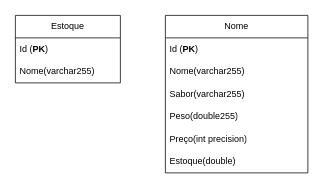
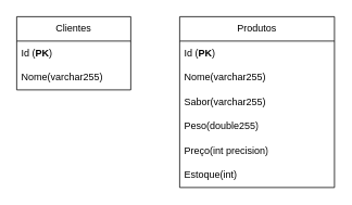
- <mxCell id="2" value="Estoque" style="swimlane;fontStyle=0;childLayout=stackLayout;horizontal=1;startSize=30;horizontalStack=0;resizeParent=1;resizeParentMax=0;resizeLast=0;collapsible=1;marginBottom=0;whiteSpace=wrap;html=1;" vertex="1" parent="1"><mxGeometry x="20" y="20" width="140" height="90" as="geometry" /></mxCell>
+ <mxCell id="2" value="Clientes" style="swimlane;fontStyle=0;childLayout=stackLayout;horizontal=1;startSize=30;horizontalStack=0;resizeParent=1;resizeParentMax=0;resizeLast=0;collapsible=1;marginBottom=0;whiteSpace=wrap;html=1;" vertex="1" parent="1"><mxGeometry x="20" y="20" width="140" height="90" as="geometry" /></mxCell>
- <mxCell id="5" value="Nome" style="swimlane;fontStyle=0;childLayout=stackLayout;horizontal=1;startSize=30;horizontalStack=0;resizeParent=1;resizeParentMax=0;resizeLast=0;collapsible=1;marginBottom=0;whiteSpace=wrap;html=1;" vertex="1" parent="1"><mxGeometry x="220" y="20" width="190" height="210" as="geometry" /></mxCell>
+ <mxCell id="5" value="Produtos" style="swimlane;fontStyle=0;childLayout=stackLayout;horizontal=1;startSize=30;horizontalStack=0;resizeParent=1;resizeParentMax=0;resizeLast=0;collapsible=1;marginBottom=0;whiteSpace=wrap;html=1;" vertex="1" parent="1"><mxGeometry x="220" y="20" width="190" height="210" as="geometry" /></mxCell>
- <mxCell id="11" value="Estoque(double)" style="text;strokeColor=none;fillColor=none;align=left;verticalAlign=middle;spacingLeft=4;spacingRight=4;overflow=hidden;points=[[0,0.5],[1,0.5]];portConstraint=eastwest;rotatable=0;whiteSpace=wrap;html=1;" vertex="1" parent="5"><mxGeometry y="180" width="190" height="30" as="geometry" /></mxCell>
+ <mxCell id="11" value="Estoque(int)" style="text;strokeColor=none;fillColor=none;align=left;verticalAlign=middle;spacingLeft=4;spacingRight=4;overflow=hidden;points=[[0,0.5],[1,0.5]];portConstraint=eastwest;rotatable=0;whiteSpace=wrap;html=1;" vertex="1" parent="5"><mxGeometry y="180" width="190" height="30" as="geometry" /></mxCell>
